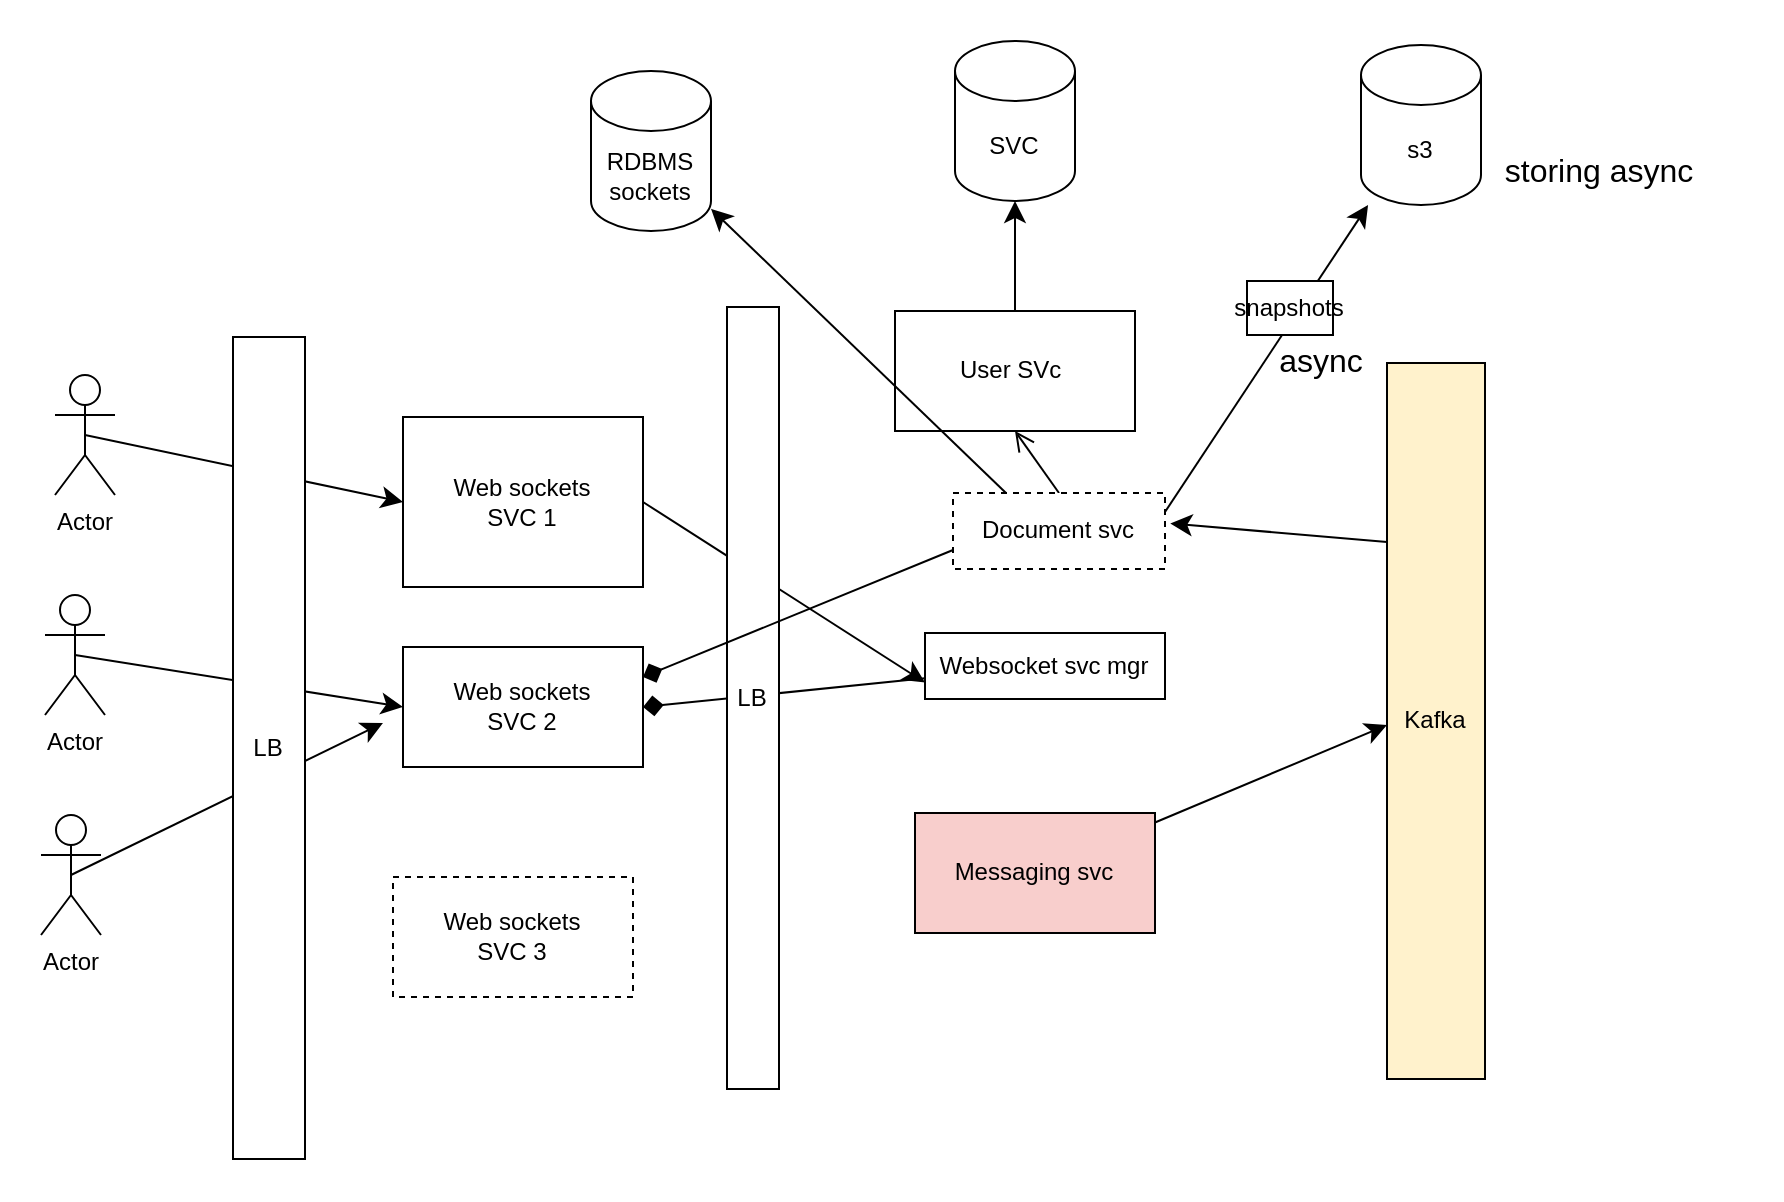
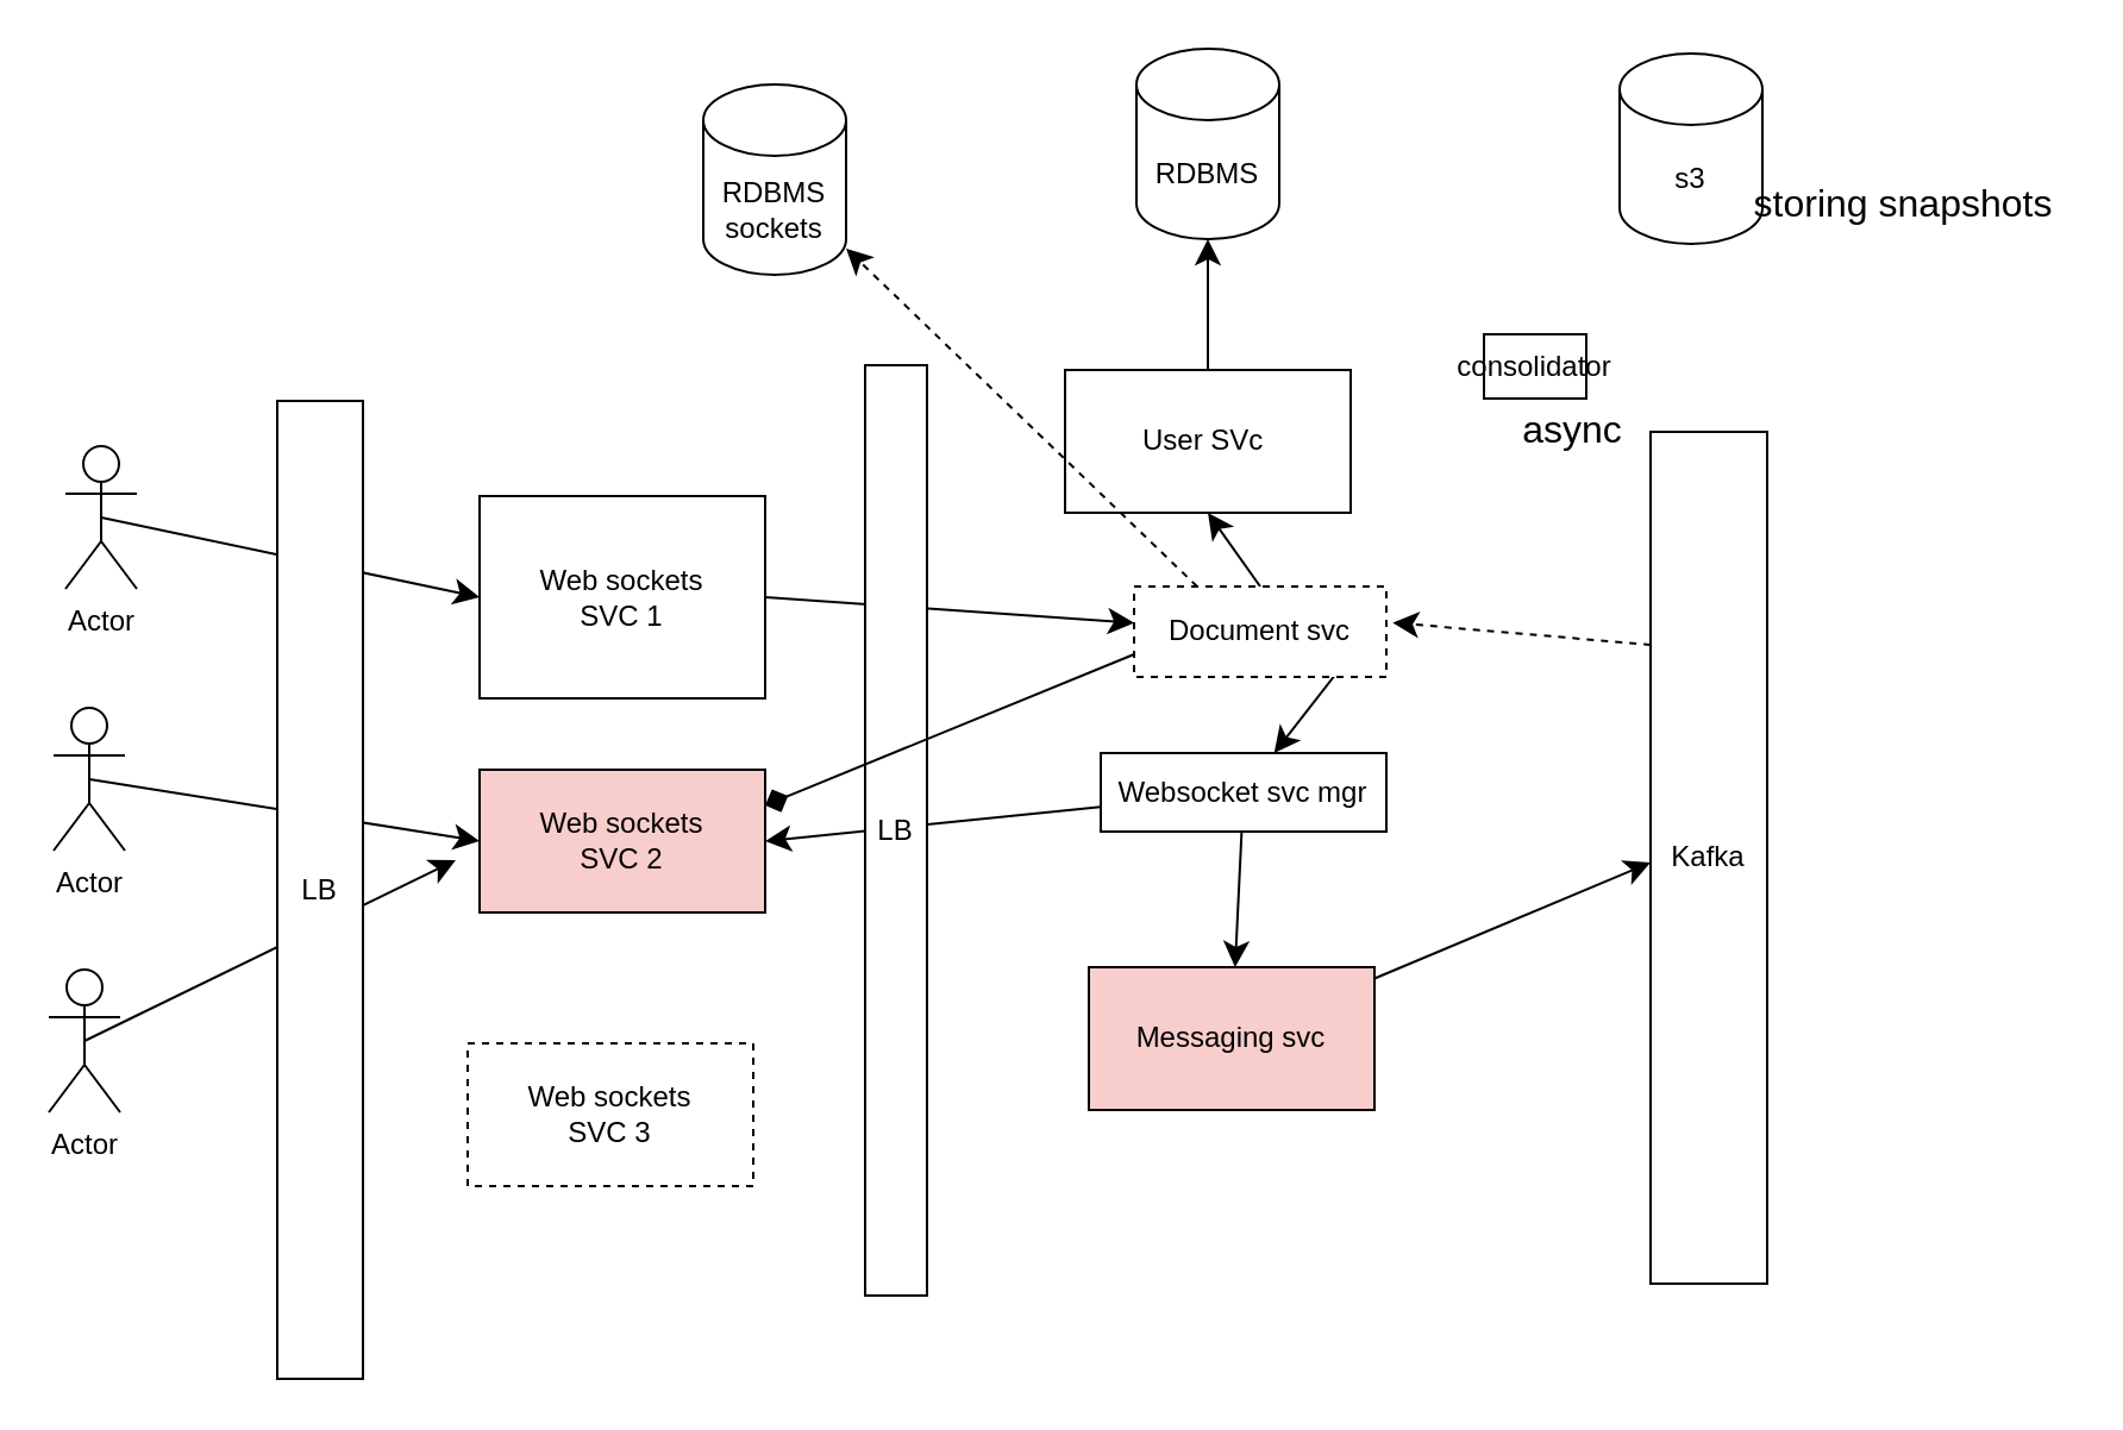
- <mxCell id="28" value="SVC" style="shape=cylinder3;whiteSpace=wrap;html=1;boundedLbl=1;backgroundOutline=1;size=15;" vertex="1" parent="1"><mxGeometry x="477" y="20" width="60" height="80" as="geometry" /></mxCell>
+ <mxCell id="28" value="RDBMS" style="shape=cylinder3;whiteSpace=wrap;html=1;boundedLbl=1;backgroundOutline=1;size=15;" vertex="1" parent="1"><mxGeometry x="477" y="20" width="60" height="80" as="geometry" /></mxCell>
- <mxCell id="32" value="storing async" style="text;html=1;align=center;verticalAlign=middle;resizable=0;points=[];autosize=1;strokeColor=none;fillColor=none;fontSize=16;" vertex="1" parent="1"><mxGeometry x="727" y="69" width="143" height="31" as="geometry" /></mxCell>
+ <mxCell id="32" value="storing snapshots" style="text;html=1;align=center;verticalAlign=middle;resizable=0;points=[];autosize=1;strokeColor=none;fillColor=none;fontSize=16;" vertex="1" parent="1"><mxGeometry x="727" y="69" width="143" height="31" as="geometry" /></mxCell>
- <mxCell id="33" value="snapshots" style="rounded=0;whiteSpace=wrap;html=1;" vertex="1" parent="1"><mxGeometry x="623" y="140" width="43" height="27" as="geometry" /></mxCell>
+ <mxCell id="33" value="consolidator" style="rounded=0;whiteSpace=wrap;html=1;" vertex="1" parent="1"><mxGeometry x="623" y="140" width="43" height="27" as="geometry" /></mxCell>
- <mxCell id="22" style="edgeStyle=none;curved=1;rounded=0;orthogonalLoop=1;jettySize=auto;html=1;exitX=0.25;exitY=0;exitDx=0;exitDy=0;fontSize=12;startSize=8;endSize=8;" edge="1" parent="1" source="23" target="31"><mxGeometry relative="1" as="geometry"><mxPoint x="434" y="174" as="targetPoint" /></mxGeometry></mxCell>
+ <mxCell id="22" style="edgeStyle=none;curved=1;rounded=0;orthogonalLoop=1;jettySize=auto;html=1;exitX=0.25;exitY=0;exitDx=0;exitDy=0;fontSize=12;startSize=8;endSize=8;dashed=1;" edge="1" parent="1" source="23" target="31"><mxGeometry relative="1" as="geometry"><mxPoint x="434" y="174" as="targetPoint" /></mxGeometry></mxCell>
- <mxCell id="21" style="edgeStyle=none;curved=1;rounded=0;orthogonalLoop=1;jettySize=auto;html=1;exitX=1;exitY=0.25;exitDx=0;exitDy=0;fontSize=12;startSize=8;endSize=8;" edge="1" parent="1" source="23" target="30"><mxGeometry relative="1" as="geometry"><mxPoint x="664" y="111" as="targetPoint" /></mxGeometry></mxCell>
+ <mxCell id="21" style="edgeStyle=none;curved=1;rounded=0;orthogonalLoop=1;jettySize=auto;html=1;exitX=1;exitY=0.25;exitDx=0;exitDy=0;fontSize=12;startSize=8;endSize=8;" edge="1" parent="1" source="23" target="16"><mxGeometry relative="1" as="geometry"><mxPoint x="664" y="111" as="targetPoint" /></mxGeometry></mxCell>
- <mxCell id="19" style="edgeStyle=none;curved=1;rounded=0;orthogonalLoop=1;jettySize=auto;html=1;exitX=0.5;exitY=0;exitDx=0;exitDy=0;entryX=0.5;entryY=1;entryDx=0;entryDy=0;fontSize=12;startSize=8;endSize=8;endArrow=open;" edge="1" parent="1" source="23" target="18"><mxGeometry relative="1" as="geometry" /></mxCell>
+ <mxCell id="19" style="edgeStyle=none;curved=1;rounded=0;orthogonalLoop=1;jettySize=auto;html=1;exitX=0.5;exitY=0;exitDx=0;exitDy=0;entryX=0.5;entryY=1;entryDx=0;entryDy=0;fontSize=12;startSize=8;endSize=8;" edge="1" parent="1" source="23" target="18"><mxGeometry relative="1" as="geometry" /></mxCell>
+ <mxCell id="10" style="edgeStyle=none;curved=1;rounded=0;orthogonalLoop=1;jettySize=auto;html=1;exitX=1;exitY=0.5;exitDx=0;exitDy=0;fontSize=12;startSize=8;endSize=8;" edge="1" parent="1" source="11" target="23"><mxGeometry relative="1" as="geometry" /></mxCell>
- <mxCell id="27" style="edgeStyle=none;curved=1;rounded=0;orthogonalLoop=1;jettySize=auto;html=1;exitX=0;exitY=0.25;exitDx=0;exitDy=0;entryX=1.025;entryY=0.4;entryDx=0;entryDy=0;entryPerimeter=0;fontSize=12;startSize=8;endSize=8;" edge="1" parent="1" source="26" target="23"><mxGeometry relative="1" as="geometry" /></mxCell>
+ <mxCell id="27" style="edgeStyle=none;curved=1;rounded=0;orthogonalLoop=1;jettySize=auto;html=1;exitX=0;exitY=0.25;exitDx=0;exitDy=0;entryX=1.025;entryY=0.4;entryDx=0;entryDy=0;entryPerimeter=0;fontSize=12;startSize=8;endSize=8;dashed=1;" edge="1" parent="1" source="26" target="23"><mxGeometry relative="1" as="geometry" /></mxCell>
- <mxCell id="9" style="edgeStyle=none;curved=1;rounded=0;orthogonalLoop=1;jettySize=auto;html=1;exitX=1;exitY=0.5;exitDx=0;exitDy=0;entryX=0;entryY=0.75;entryDx=0;entryDy=0;fontSize=12;startSize=8;endSize=8;" edge="1" parent="1" source="11" target="16"><mxGeometry relative="1" as="geometry" /></mxCell>
- <mxCell id="15" style="edgeStyle=none;curved=1;rounded=0;orthogonalLoop=1;jettySize=auto;html=1;entryX=1;entryY=0.5;entryDx=0;entryDy=0;fontSize=12;startSize=8;endSize=8;endArrow=diamond;" edge="1" parent="1" source="16" target="12"><mxGeometry relative="1" as="geometry" /></mxCell>
+ <mxCell id="15" style="edgeStyle=none;curved=1;rounded=0;orthogonalLoop=1;jettySize=auto;html=1;entryX=1;entryY=0.5;entryDx=0;entryDy=0;fontSize=12;startSize=8;endSize=8;" edge="1" parent="1" source="16" target="12"><mxGeometry relative="1" as="geometry" /></mxCell>
- <mxCell id="12" value="Web sockets&lt;div&gt;SVC 2&lt;/div&gt;" style="rounded=0;whiteSpace=wrap;html=1;" vertex="1" parent="1"><mxGeometry x="201" y="323" width="120" height="60" as="geometry" /></mxCell>
+ <mxCell id="12" value="Web sockets&lt;div&gt;SVC 2&lt;/div&gt;" style="rounded=0;whiteSpace=wrap;html=1;fillColor=#f8cecc;" vertex="1" parent="1"><mxGeometry x="201" y="323" width="120" height="60" as="geometry" /></mxCell>
- <mxCell id="26" value="Kafka" style="rounded=0;whiteSpace=wrap;html=1;fillColor=#fff2cc;" vertex="1" parent="1"><mxGeometry x="693" y="181" width="49" height="358" as="geometry" /></mxCell>
+ <mxCell id="26" value="Kafka" style="rounded=0;whiteSpace=wrap;html=1;" vertex="1" parent="1"><mxGeometry x="693" y="181" width="49" height="358" as="geometry" /></mxCell>
+ <mxCell id="14" style="edgeStyle=none;curved=1;rounded=0;orthogonalLoop=1;jettySize=auto;html=1;fontSize=12;startSize=8;endSize=8;" edge="1" parent="1" source="16" target="25"><mxGeometry relative="1" as="geometry"><mxPoint x="517" y="436" as="targetPoint" /></mxGeometry></mxCell>
